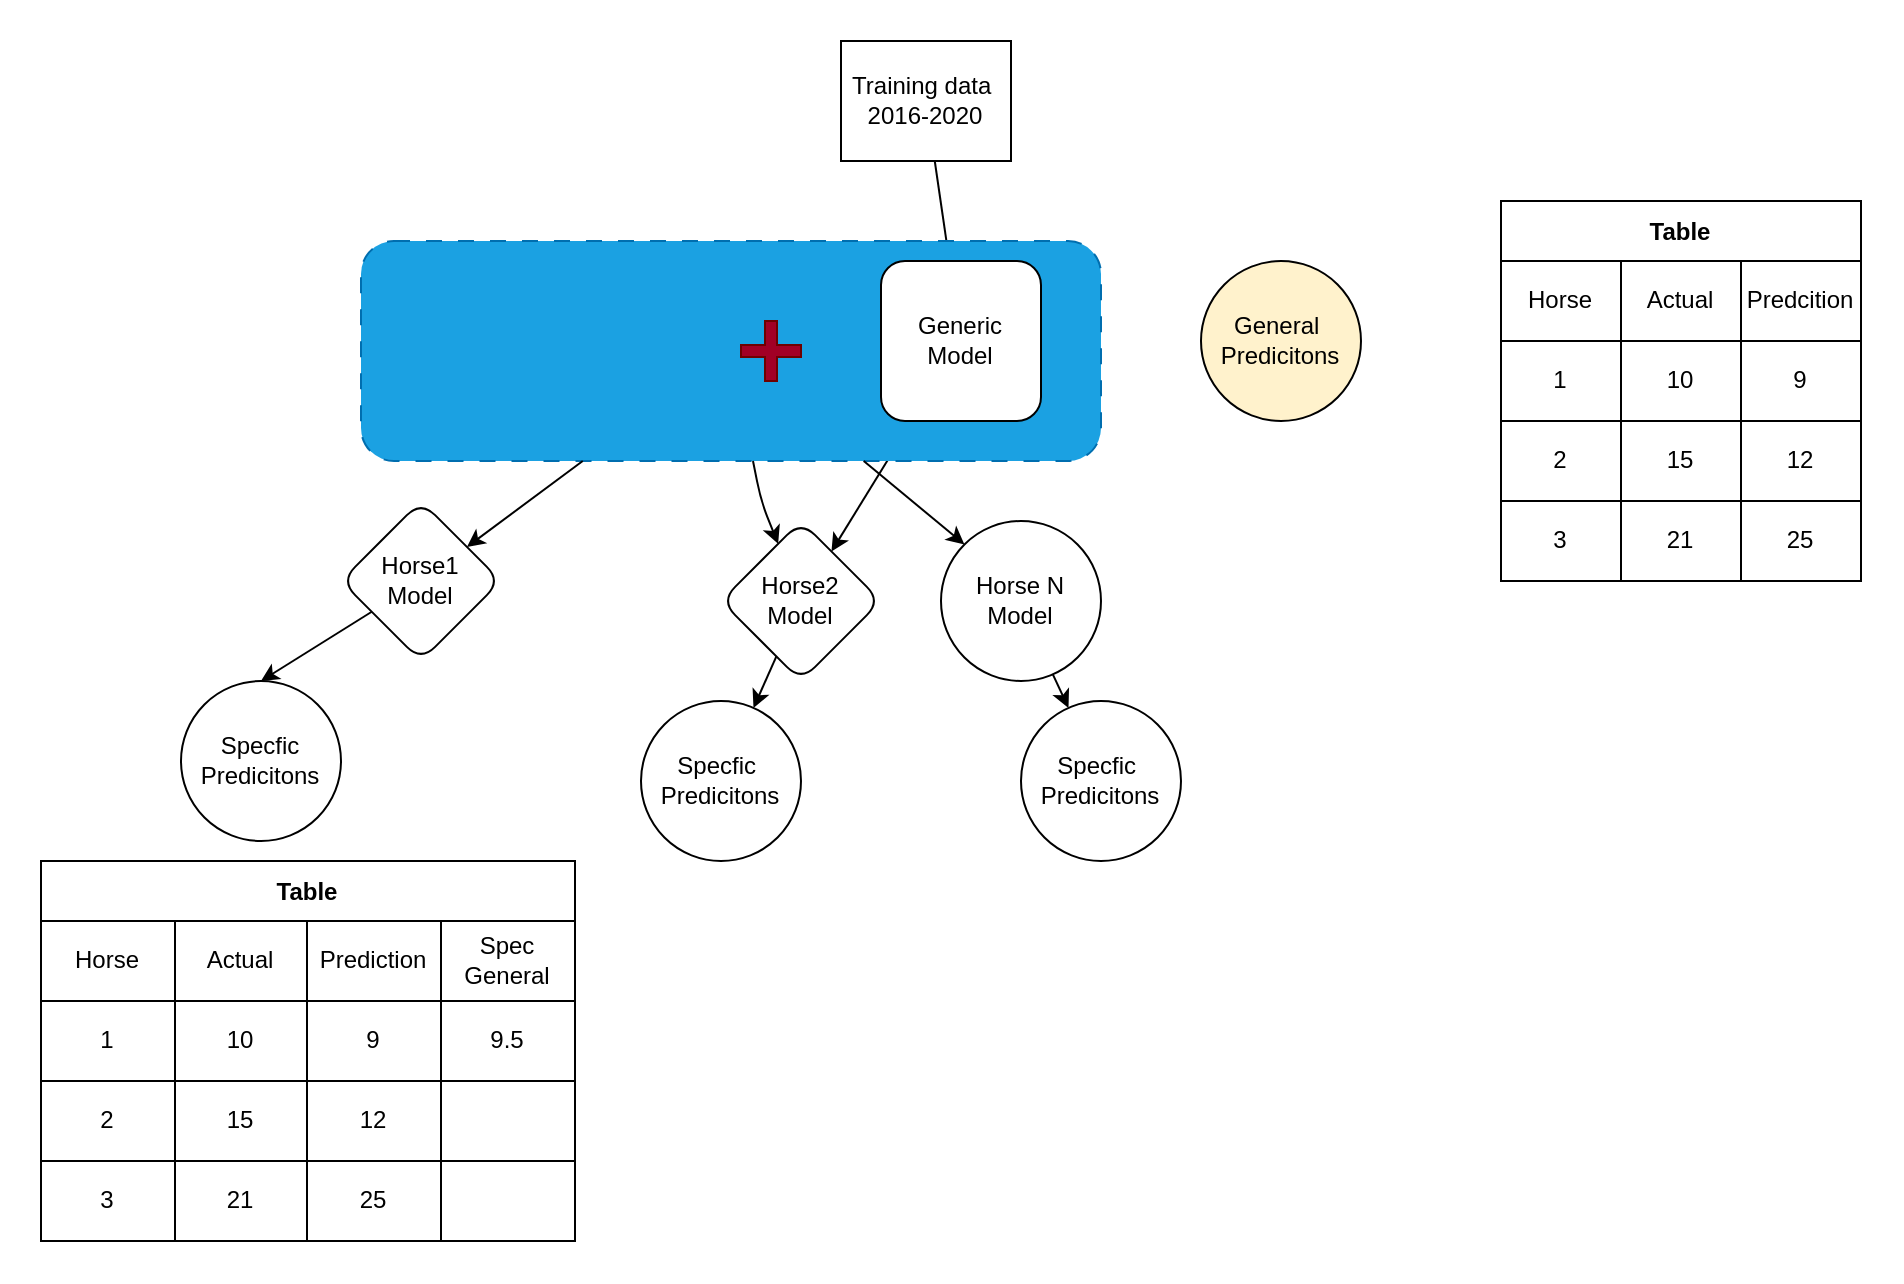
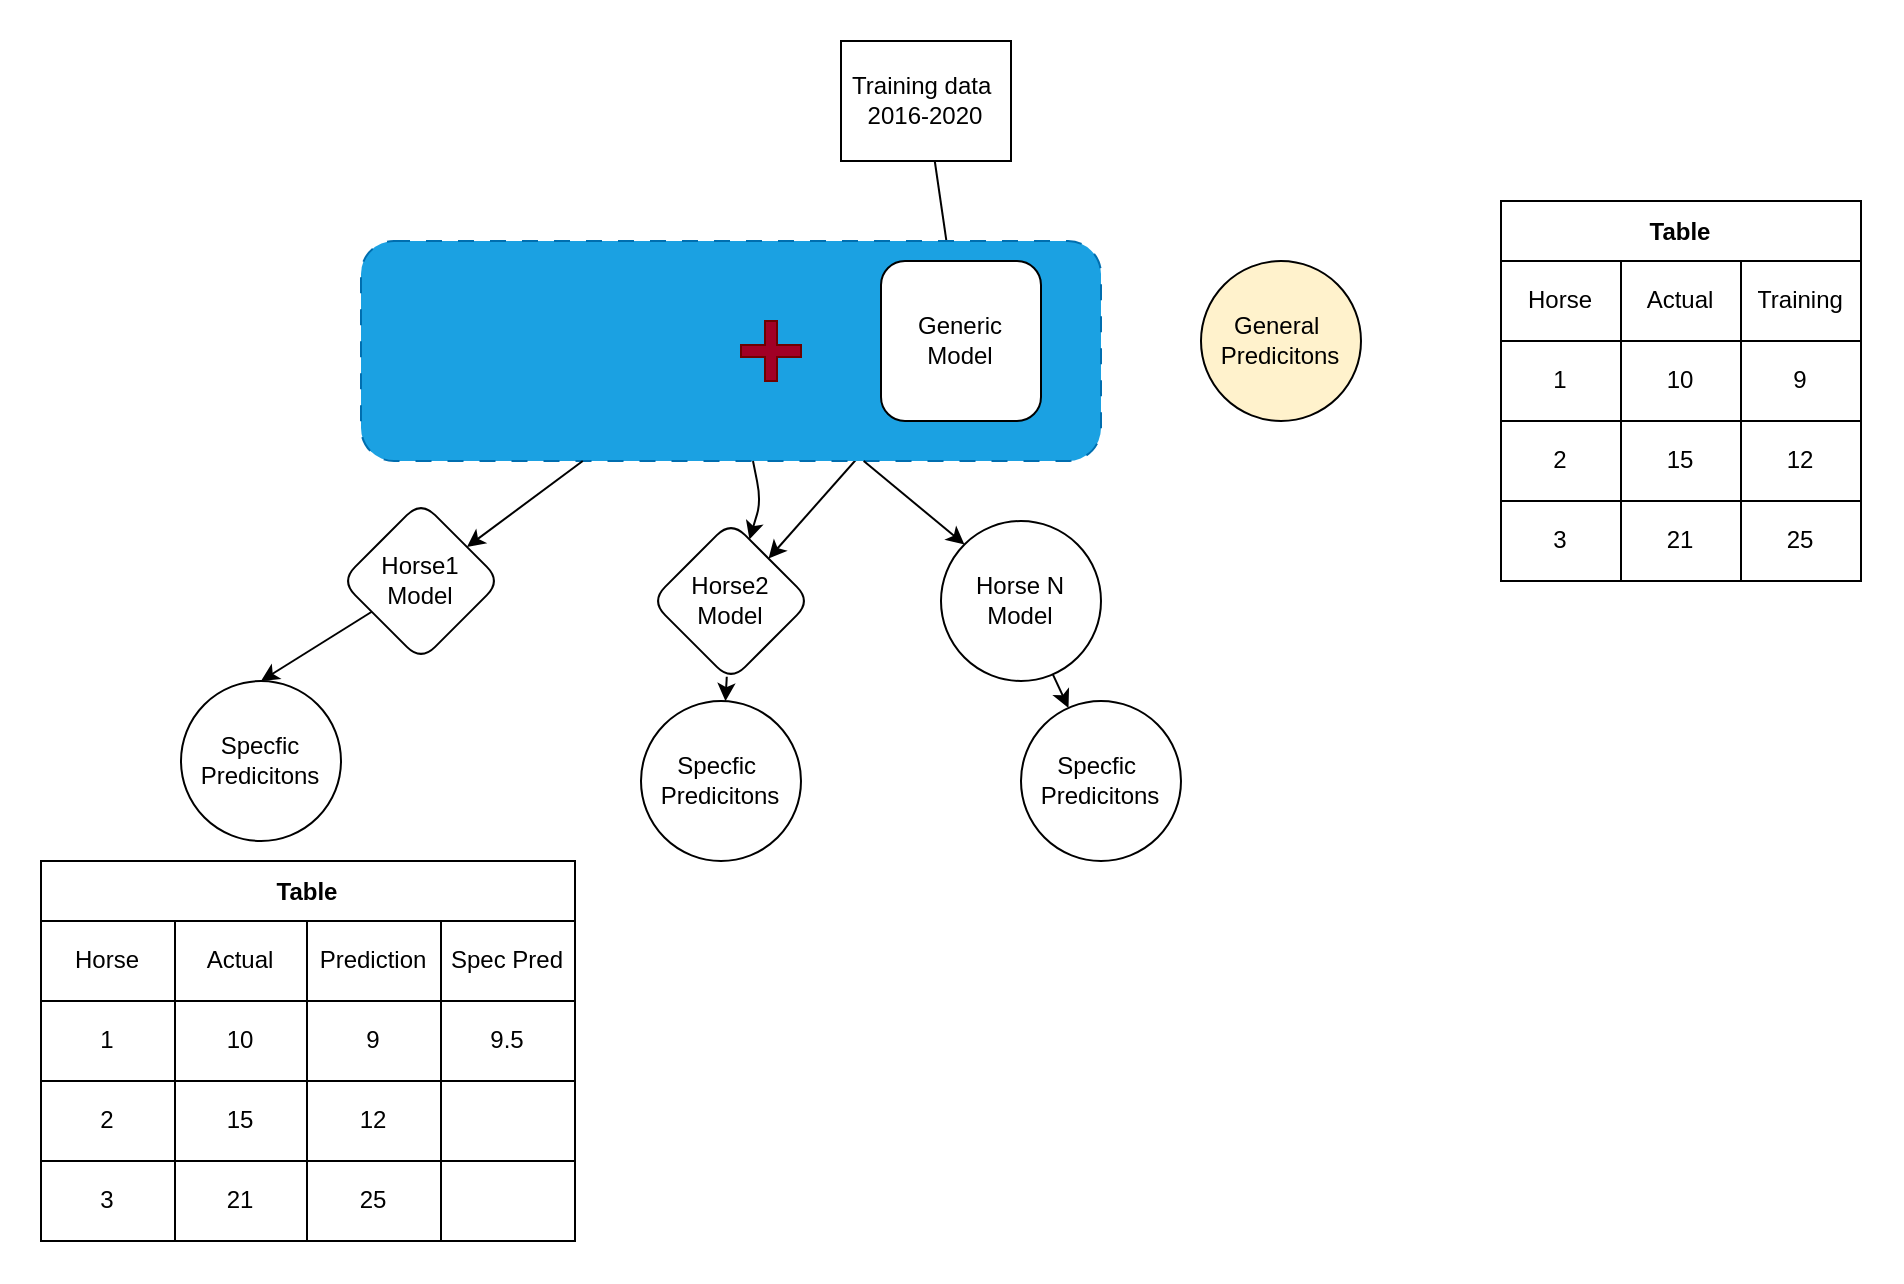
- <mxCell id="24" value="Predcition" style="shape=partialRectangle;html=1;whiteSpace=wrap;connectable=0;fillColor=none;top=0;left=0;bottom=0;right=0;overflow=hidden;" parent="21" vertex="1"><mxGeometry x="120" width="60" height="40" as="geometry"><mxRectangle width="60" height="40" as="alternateBounds" /></mxGeometry></mxCell>
+ <mxCell id="24" value="Training" style="shape=partialRectangle;html=1;whiteSpace=wrap;connectable=0;fillColor=none;top=0;left=0;bottom=0;right=0;overflow=hidden;" parent="21" vertex="1"><mxGeometry x="120" width="60" height="40" as="geometry"><mxRectangle width="60" height="40" as="alternateBounds" /></mxGeometry></mxCell>
- <mxCell id="15" value="Horse2&lt;br&gt;Model" style="rhombus;whiteSpace=wrap;html=1;rounded=1;" parent="1" vertex="1"><mxGeometry x="360" y="260" width="80" height="80" as="geometry" /></mxCell>
+ <mxCell id="15" value="Horse2&lt;br&gt;Model" style="rhombus;whiteSpace=wrap;html=1;rounded=1;" parent="1" vertex="1"><mxGeometry x="325" y="260" width="80" height="80" as="geometry" /></mxCell>
- <mxCell id="45" value="Spec General" style="shape=partialRectangle;html=1;whiteSpace=wrap;connectable=0;fillColor=none;top=0;left=0;bottom=0;right=0;overflow=hidden;" parent="41" vertex="1"><mxGeometry x="200" width="67" height="40" as="geometry"><mxRectangle width="67" height="40" as="alternateBounds" /></mxGeometry></mxCell>
+ <mxCell id="45" value="Spec Pred" style="shape=partialRectangle;html=1;whiteSpace=wrap;connectable=0;fillColor=none;top=0;left=0;bottom=0;right=0;overflow=hidden;" parent="41" vertex="1"><mxGeometry x="200" width="67" height="40" as="geometry"><mxRectangle width="67" height="40" as="alternateBounds" /></mxGeometry></mxCell>
